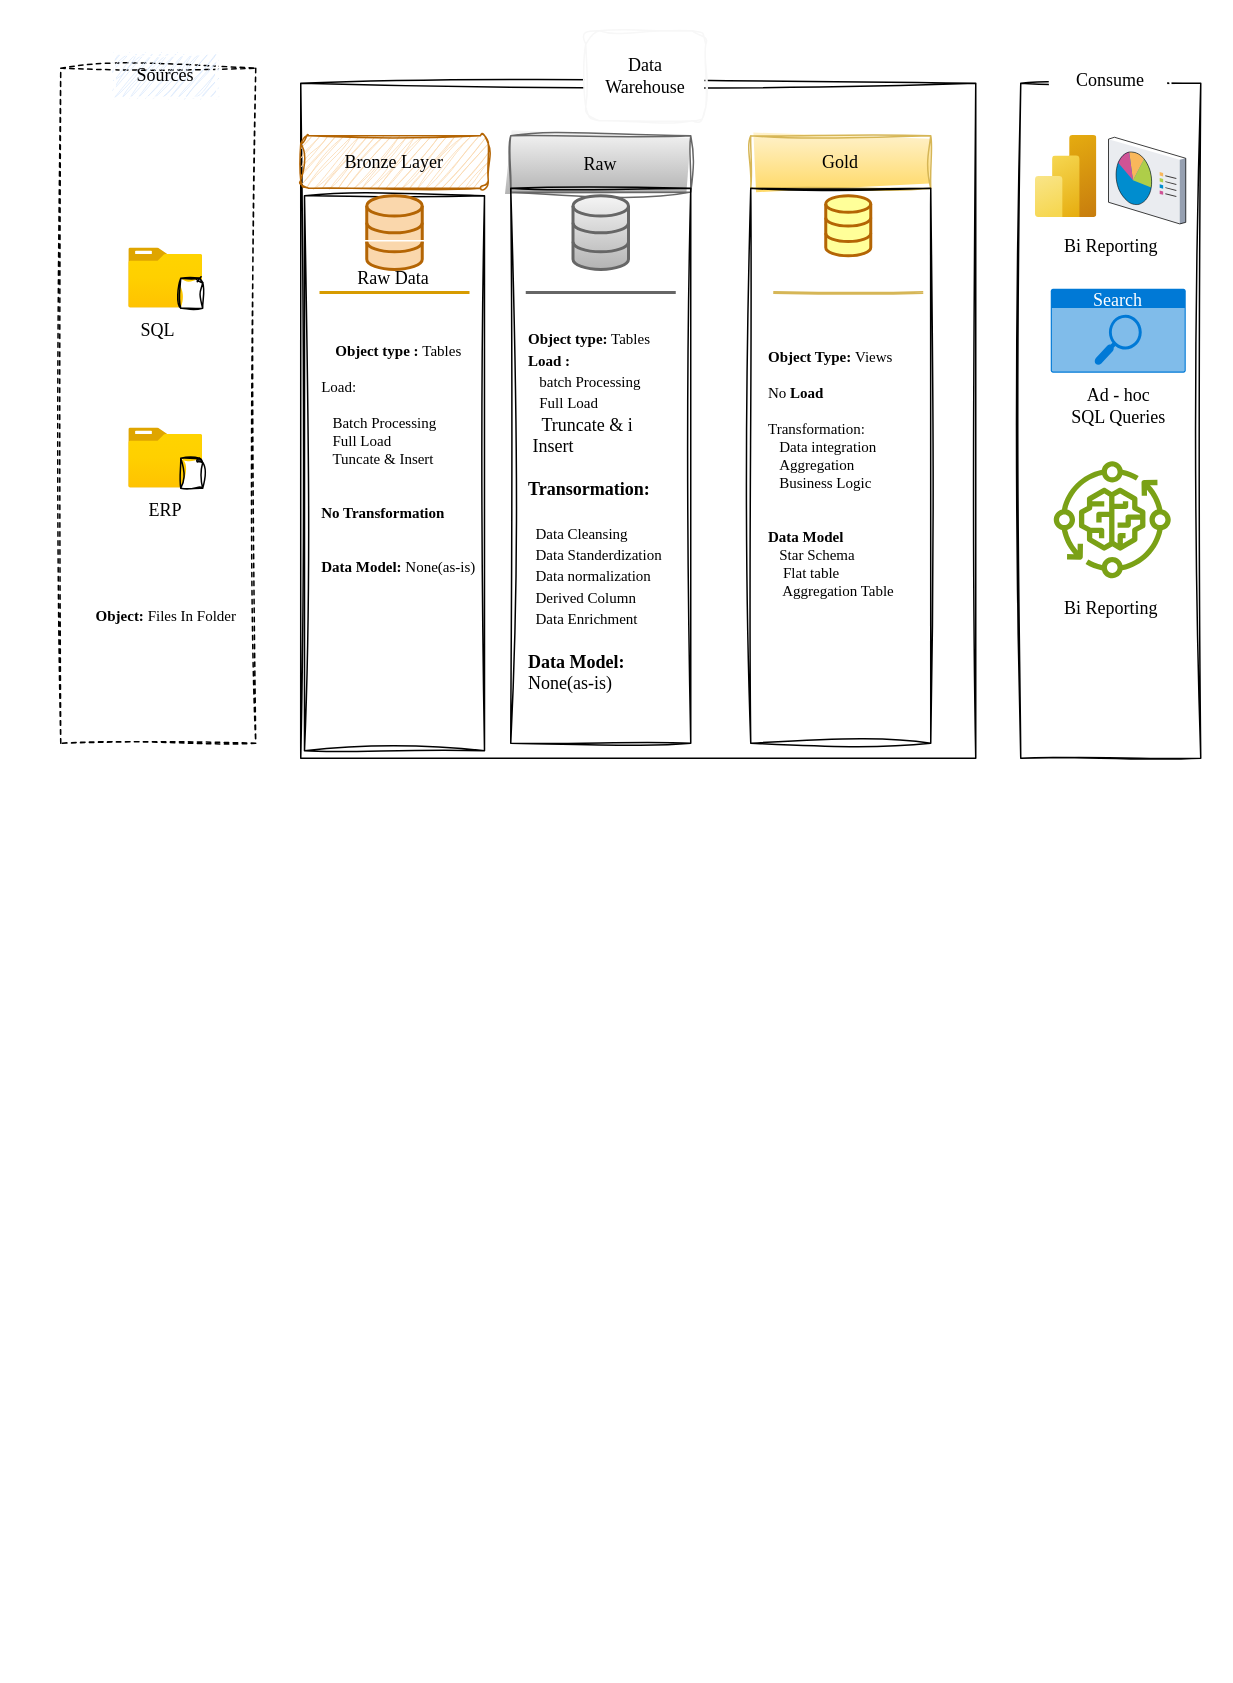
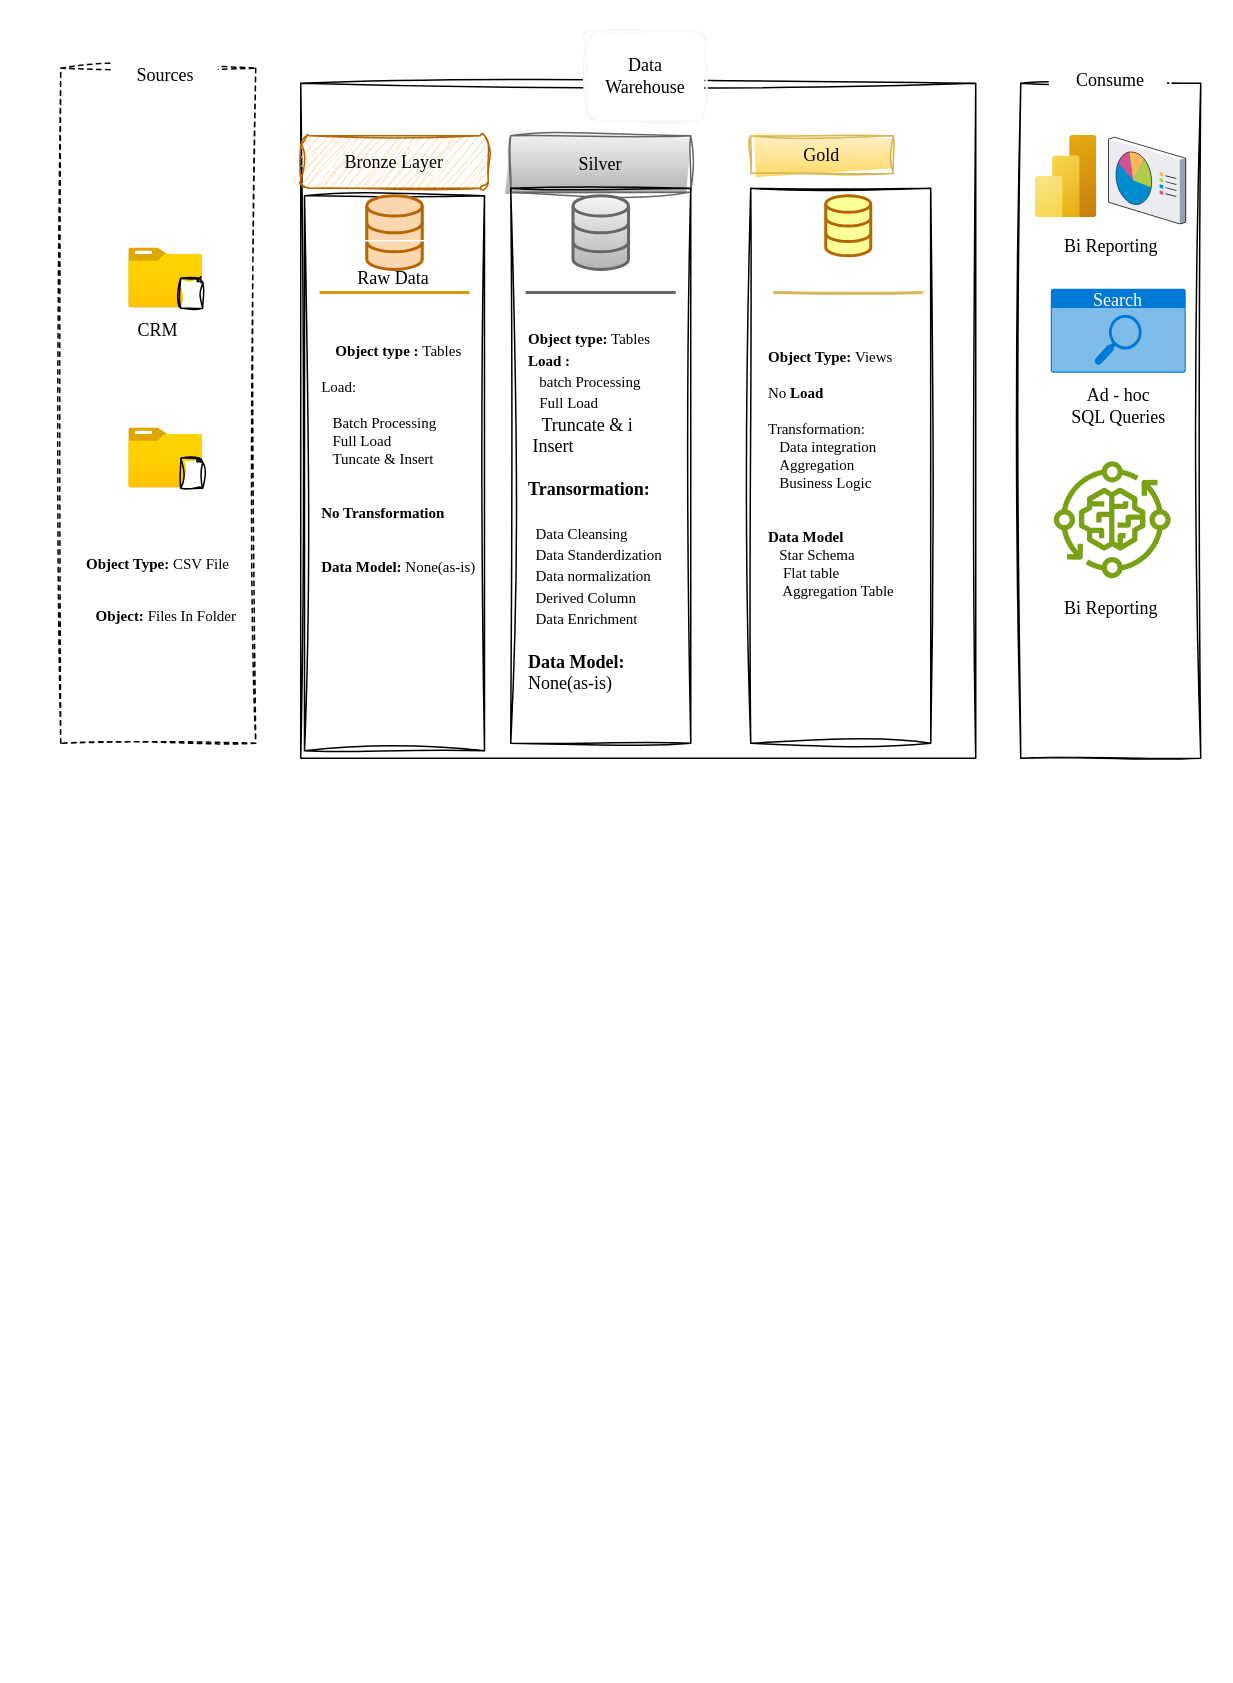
- <mxCell id="3" value="Sources" style="rounded=0;whiteSpace=wrap;html=1;sketch=1;hachureGap=4;jiggle=2;curveFitting=1;fontFamily=Architects Daughter;fontSource=https%3A%2F%2Ffonts.googleapis.com%2Fcss%3Ffamily%3DArchitects%2BDaughter;strokeColor=#FFFFFF;fillColor=#dae8fc;" vertex="1" parent="1"><mxGeometry x="75" y="35" width="70" height="30" as="geometry" /></mxCell>
+ <mxCell id="3" value="Sources" style="rounded=0;whiteSpace=wrap;html=1;sketch=1;hachureGap=4;jiggle=2;curveFitting=1;fontFamily=Architects Daughter;fontSource=https%3A%2F%2Ffonts.googleapis.com%2Fcss%3Ffamily%3DArchitects%2BDaughter;strokeColor=#FFFFFF;" vertex="1" parent="1"><mxGeometry x="75" y="35" width="70" height="30" as="geometry" /></mxCell>
- <mxCell id="11" value="Gold" style="rounded=0;whiteSpace=wrap;html=1;sketch=1;hachureGap=4;jiggle=2;curveFitting=1;fontFamily=Architects Daughter;fontSource=https%3A%2F%2Ffonts.googleapis.com%2Fcss%3Ffamily%3DArchitects%2BDaughter;fillColor=#fff2cc;gradientColor=#ffd966;strokeColor=#d6b656;" vertex="1" parent="1"><mxGeometry x="500" y="90" width="120" height="35" as="geometry" /></mxCell>
+ <mxCell id="11" value="Gold" style="rounded=0;whiteSpace=wrap;html=1;sketch=1;hachureGap=4;jiggle=2;curveFitting=1;fontFamily=Architects Daughter;fontSource=https%3A%2F%2Ffonts.googleapis.com%2Fcss%3Ffamily%3DArchitects%2BDaughter;fillColor=#fff2cc;gradientColor=#ffd966;strokeColor=#d6b656;" vertex="1" parent="1"><mxGeometry x="500" y="90" width="95" height="25" as="geometry" /></mxCell>
- <mxCell id="9" value="Raw" style="rounded=0;whiteSpace=wrap;html=1;sketch=1;hachureGap=4;jiggle=2;curveFitting=1;fontFamily=Architects Daughter;fontSource=https%3A%2F%2Ffonts.googleapis.com%2Fcss%3Ffamily%3DArchitects%2BDaughter;fillColor=#f5f5f5;strokeColor=#666666;gradientColor=#b3b3b3;" vertex="1" parent="1"><mxGeometry x="340" y="90" width="120" height="37.5" as="geometry" /></mxCell>
+ <mxCell id="9" value="Silver" style="rounded=0;whiteSpace=wrap;html=1;sketch=1;hachureGap=4;jiggle=2;curveFitting=1;fontFamily=Architects Daughter;fontSource=https%3A%2F%2Ffonts.googleapis.com%2Fcss%3Ffamily%3DArchitects%2BDaughter;fillColor=#f5f5f5;strokeColor=#666666;gradientColor=#b3b3b3;" vertex="1" parent="1"><mxGeometry x="340" y="90" width="120" height="37.5" as="geometry" /></mxCell>
- <mxCell id="18" value="SQL" style="text;html=1;align=center;verticalAlign=middle;whiteSpace=wrap;rounded=0;fontFamily=Architects Daughter;fontSource=https%3A%2F%2Ffonts.googleapis.com%2Fcss%3Ffamily%3DArchitects%2BDaughter;" vertex="1" parent="1"><mxGeometry x="75" y="205" width="60" height="30" as="geometry" /></mxCell>
+ <mxCell id="18" value="CRM" style="text;html=1;align=center;verticalAlign=middle;whiteSpace=wrap;rounded=0;fontFamily=Architects Daughter;fontSource=https%3A%2F%2Ffonts.googleapis.com%2Fcss%3Ffamily%3DArchitects%2BDaughter;" vertex="1" parent="1"><mxGeometry x="75" y="205" width="60" height="30" as="geometry" /></mxCell>
- <mxCell id="19" value="ERP" style="text;html=1;align=center;verticalAlign=middle;whiteSpace=wrap;rounded=0;fontFamily=Architects Daughter;fontSource=https%3A%2F%2Ffonts.googleapis.com%2Fcss%3Ffamily%3DArchitects%2BDaughter;" vertex="1" parent="1"><mxGeometry x="80" y="325" width="60" height="30" as="geometry" /></mxCell>
+ <mxCell id="20" value="&lt;b&gt;Object Type:&lt;/b&gt; CSV File" style="text;html=1;align=center;verticalAlign=middle;whiteSpace=wrap;rounded=0;fontFamily=Architects Daughter;fontSource=https%3A%2F%2Ffonts.googleapis.com%2Fcss%3Ffamily%3DArchitects%2BDaughter;fontSize=10;" vertex="1" parent="1"><mxGeometry x="40" y="365" width="130" height="20" as="geometry" /></mxCell>
